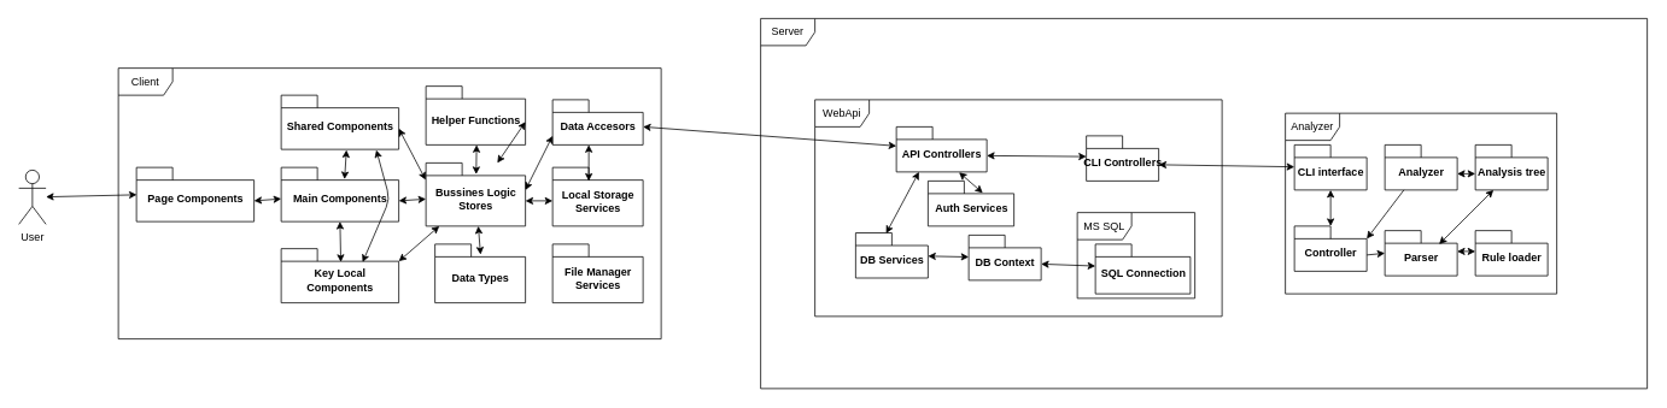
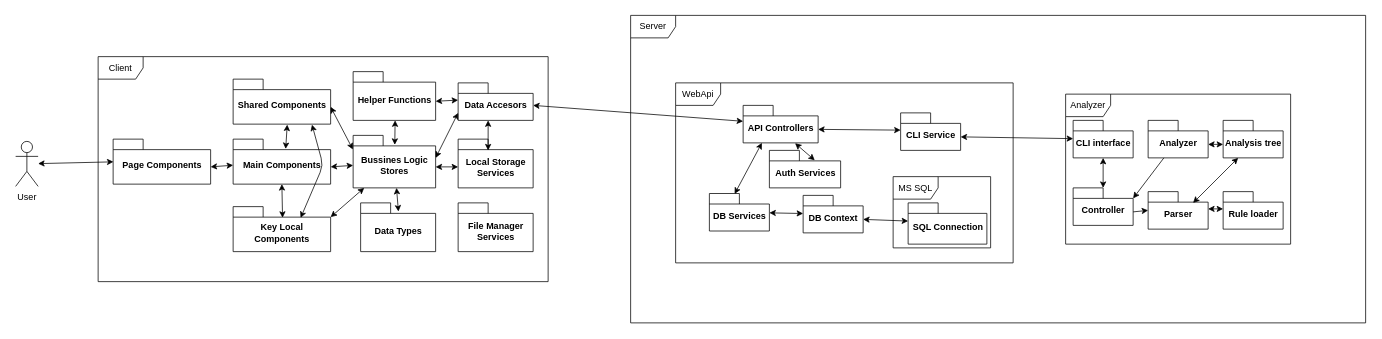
- <mxCell id="53" value="" style="endArrow=classic;startArrow=classic;html=1;exitX=0;exitY=0;exitDx=110;exitDy=39.5;exitPerimeter=0;" edge="1" parent="1" source="36" target="32"><mxGeometry width="50" height="50" relative="1" as="geometry"><mxPoint x="580" y="140" as="sourcePoint" /><mxPoint x="620" y="143" as="targetPoint" /></mxGeometry></mxCell>
+ <mxCell id="53" value="" style="endArrow=classic;startArrow=classic;html=1;entryX=0;entryY=0;entryDx=0;entryDy=23;entryPerimeter=0;exitX=0;exitY=0;exitDx=110;exitDy=39.5;exitPerimeter=0;" edge="1" parent="1" source="36" target="31"><mxGeometry width="50" height="50" relative="1" as="geometry"><mxPoint x="580" y="140" as="sourcePoint" /><mxPoint x="620" y="143" as="targetPoint" /></mxGeometry></mxCell>
- <mxCell id="19" value="CLI Controllers" style="shape=folder;fontStyle=1;spacingTop=10;tabWidth=40;tabHeight=14;tabPosition=left;html=1;" vertex="1" parent="1"><mxGeometry x="1200" y="150" width="80" height="50" as="geometry" /></mxCell>
+ <mxCell id="19" value="CLI Service" style="shape=folder;fontStyle=1;spacingTop=10;tabWidth=40;tabHeight=14;tabPosition=left;html=1;" vertex="1" parent="1"><mxGeometry x="1200" y="150" width="80" height="50" as="geometry" /></mxCell>
